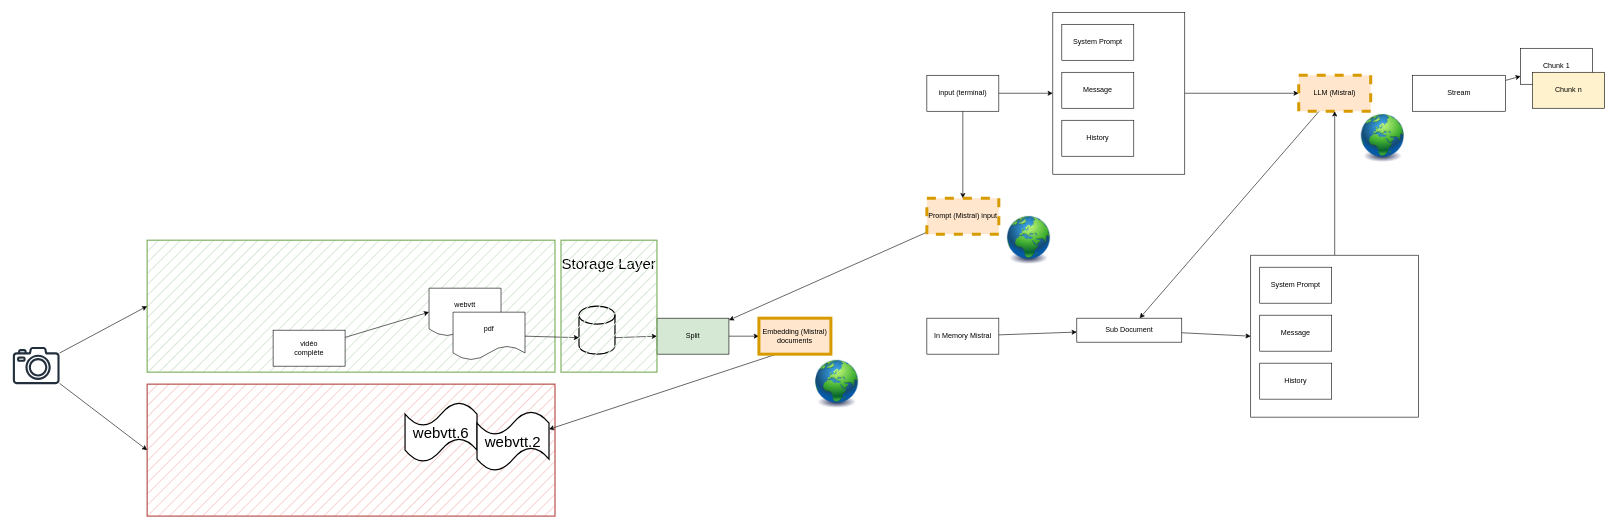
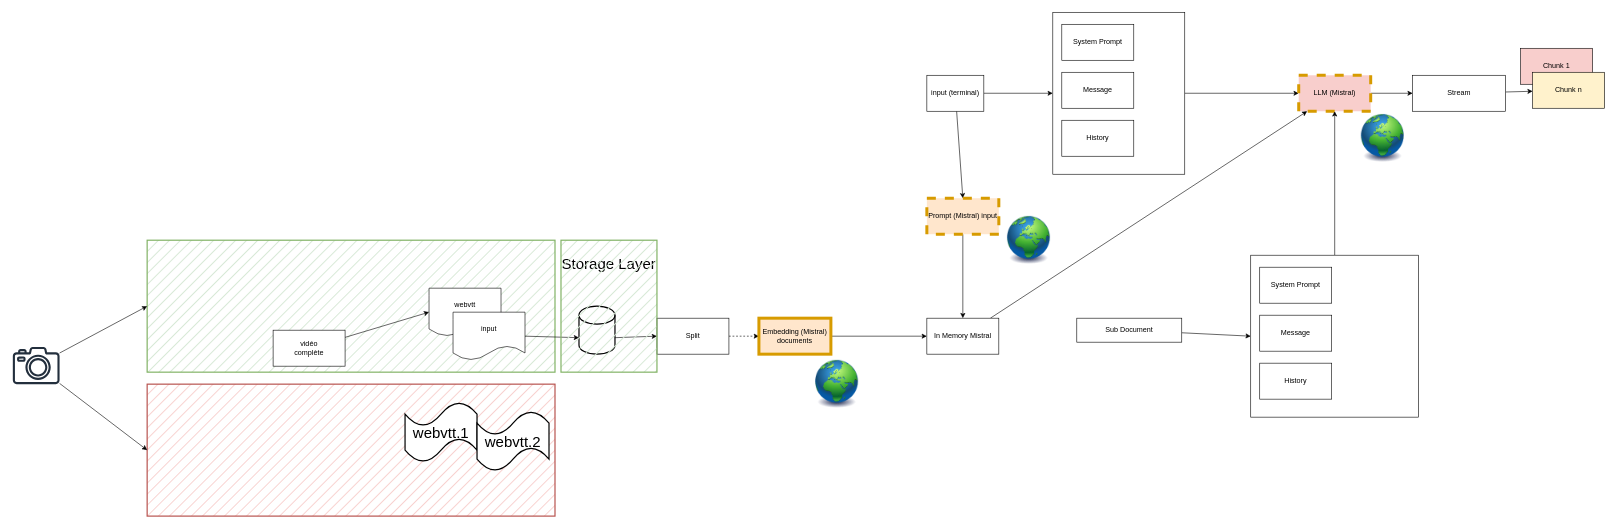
- <mxCell id="16" value="Chunk 1" style="whiteSpace=wrap;html=1;rounded=0;" parent="1" vertex="1"><mxGeometry x="2534" y="80" width="120" height="60" as="geometry" /></mxCell>
+ <mxCell id="16" value="Chunk 1" style="whiteSpace=wrap;html=1;rounded=0;fillColor=#f8cecc;" parent="1" vertex="1"><mxGeometry x="2534" y="80" width="120" height="60" as="geometry" /></mxCell>
- <mxCell id="14" value="" style="edgeStyle=none;html=1;" parent="1" source="15" target="16" edge="1"><mxGeometry relative="1" as="geometry" /></mxCell>
+ <mxCell id="14" value="" style="edgeStyle=none;html=1;" parent="1" source="15" target="17" edge="1"><mxGeometry relative="1" as="geometry" /></mxCell>
- <mxCell id="6" value="input (terminal)" style="rounded=0;whiteSpace=wrap;html=1;" parent="1" vertex="1"><mxGeometry x="1544" y="125" width="120" height="60" as="geometry" /></mxCell>
+ <mxCell id="6" value="input (terminal)" style="rounded=0;whiteSpace=wrap;html=1;" parent="1" vertex="1"><mxGeometry x="1544" y="125" width="95" height="60" as="geometry" /></mxCell>
- <mxCell id="10" value="LLM (Mistral)" style="rounded=0;whiteSpace=wrap;html=1;fillColor=#ffe6cc;strokeColor=#d79b00;dashed=1;strokeWidth=5;" parent="1" vertex="1"><mxGeometry x="2164" y="125" width="120" height="60" as="geometry" /></mxCell>
+ <mxCell id="10" value="LLM (Mistral)" style="rounded=0;whiteSpace=wrap;html=1;fillColor=#f8cecc;strokeColor=#d79b00;dashed=1;strokeWidth=5;" parent="1" vertex="1"><mxGeometry x="2164" y="125" width="120" height="60" as="geometry" /></mxCell>
- <mxCell id="9" style="edgeStyle=none;html=1;" parent="1" source="10" target="28" edge="1"><mxGeometry relative="1" as="geometry" /></mxCell>
+ <mxCell id="9" style="edgeStyle=none;html=1;" parent="1" source="10" target="15" edge="1"><mxGeometry relative="1" as="geometry" /></mxCell>
- <mxCell id="34" style="edgeStyle=none;html=1;" parent="1" source="35" target="22" edge="1"><mxGeometry relative="1" as="geometry" /></mxCell>
+ <mxCell id="34" style="edgeStyle=none;html=1;entryX=0.5;entryY=0;entryDx=0;entryDy=0;" parent="1" source="35" target="26" edge="1"><mxGeometry relative="1" as="geometry" /></mxCell>
- <mxCell id="20" value="pdf" style="shape=document;whiteSpace=wrap;html=1;boundedLbl=1;" parent="1" vertex="1"><mxGeometry x="754" y="520" width="120" height="80" as="geometry" /></mxCell>
+ <mxCell id="20" value="input" style="shape=document;whiteSpace=wrap;html=1;boundedLbl=1;" parent="1" vertex="1"><mxGeometry x="754" y="520" width="120" height="80" as="geometry" /></mxCell>
- <mxCell id="25" value="" style="edgeStyle=none;html=1;" parent="1" source="26" target="28" edge="1"><mxGeometry relative="1" as="geometry" /></mxCell>
+ <mxCell id="25" value="" style="edgeStyle=none;html=1;" parent="1" source="26" target="10" edge="1"><mxGeometry relative="1" as="geometry" /></mxCell>
- <mxCell id="22" value="Split" style="rounded=0;whiteSpace=wrap;html=1;fillColor=#d5e8d4;" parent="1" vertex="1"><mxGeometry x="1094" y="530" width="120" height="60" as="geometry" /></mxCell>
+ <mxCell id="22" value="Split" style="rounded=0;whiteSpace=wrap;html=1;" parent="1" vertex="1"><mxGeometry x="1094" y="530" width="120" height="60" as="geometry" /></mxCell>
- <mxCell id="21" style="edgeStyle=none;html=1;entryX=0;entryY=0.5;entryDx=0;entryDy=0;" parent="1" source="22" target="24" edge="1"><mxGeometry relative="1" as="geometry"><mxPoint x="1234" y="560" as="targetPoint" /></mxGeometry></mxCell>
+ <mxCell id="21" style="edgeStyle=none;html=1;entryX=0;entryY=0.5;entryDx=0;entryDy=0;dashed=1;" parent="1" source="22" target="24" edge="1"><mxGeometry relative="1" as="geometry"><mxPoint x="1234" y="560" as="targetPoint" /></mxGeometry></mxCell>
- <mxCell id="23" style="edgeStyle=none;html=1;exitX=1;exitY=0.5;exitDx=0;exitDy=0;" parent="1" source="24" target="42" edge="1"><mxGeometry relative="1" as="geometry"><mxPoint x="1524" y="559.5" as="targetPoint" /></mxGeometry></mxCell>
+ <mxCell id="23" style="edgeStyle=none;html=1;exitX=1;exitY=0.5;exitDx=0;exitDy=0;entryX=0;entryY=0.5;entryDx=0;entryDy=0;" parent="1" source="24" target="26" edge="1"><mxGeometry relative="1" as="geometry"><mxPoint x="1524" y="559.5" as="targetPoint" /></mxGeometry></mxCell>
- <mxCell id="41" value="webvtt.6" style="shape=tape;whiteSpace=wrap;html=1;strokeWidth=2;fontSize=25;" vertex="1" parent="1"><mxGeometry x="674" y="670" width="120" height="100" as="geometry" /></mxCell>
+ <mxCell id="41" value="webvtt.1" style="shape=tape;whiteSpace=wrap;html=1;strokeWidth=2;fontSize=25;" vertex="1" parent="1"><mxGeometry x="674" y="670" width="120" height="100" as="geometry" /></mxCell>
